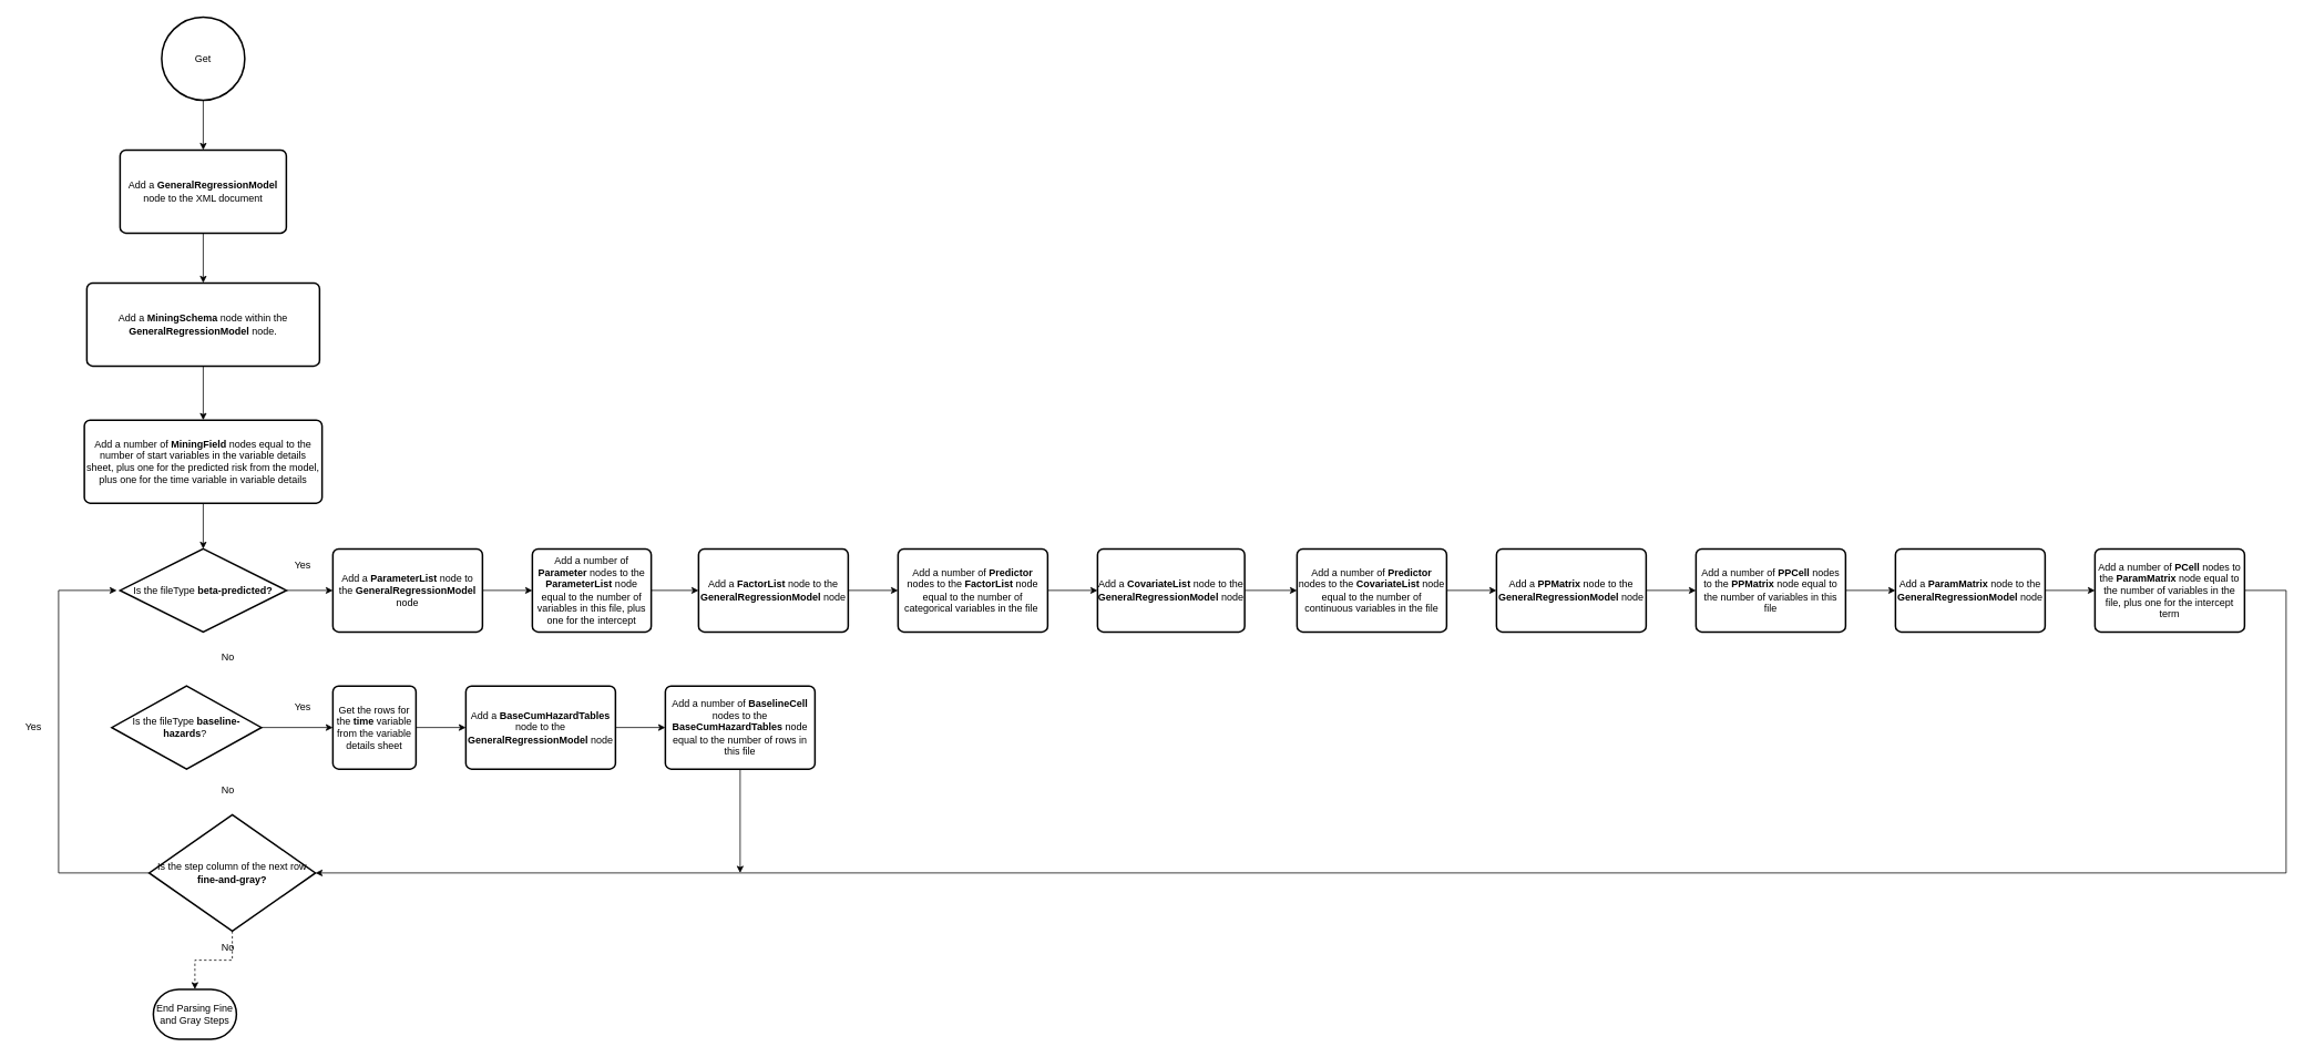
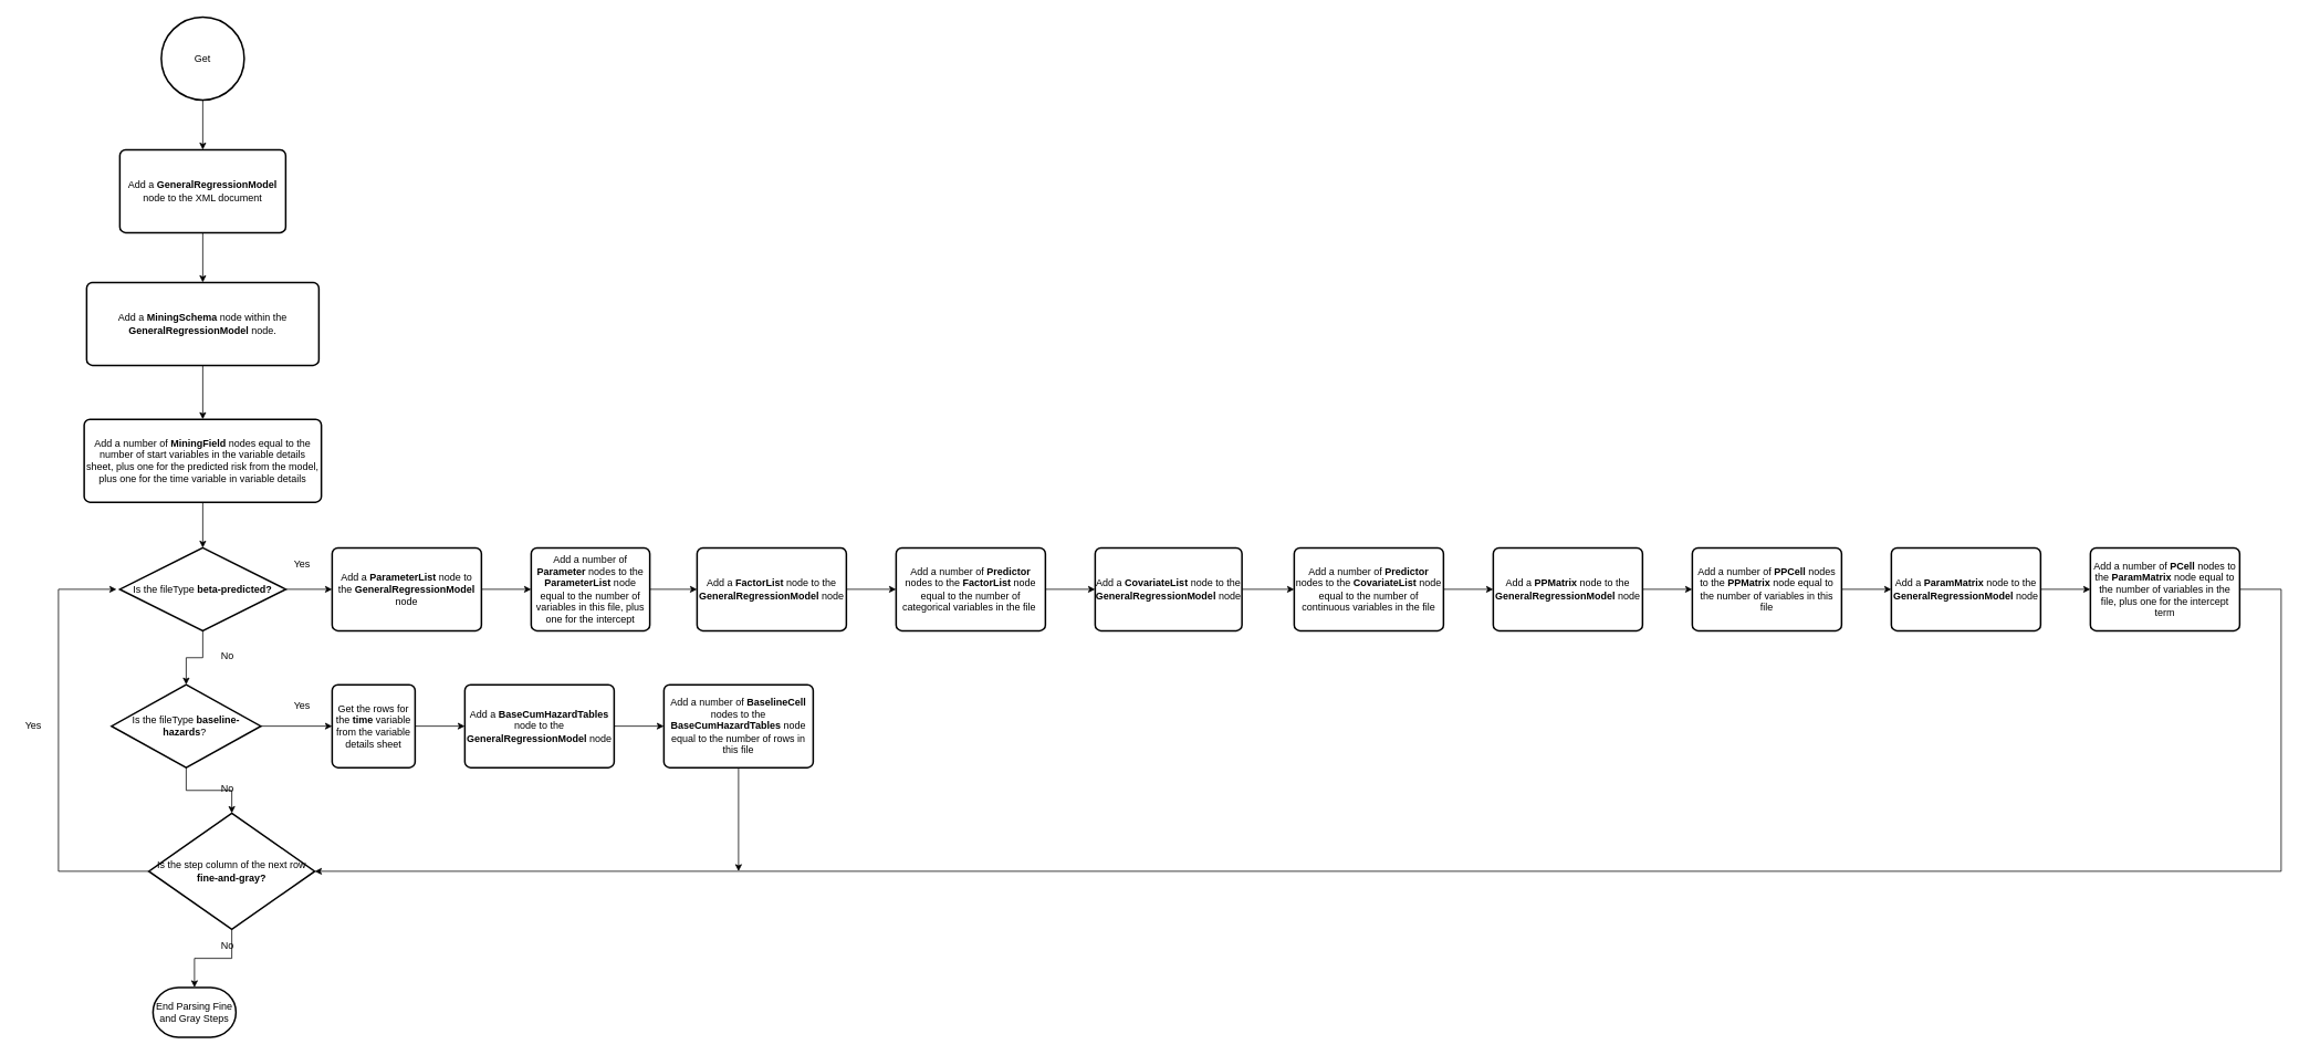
+ <mxCell id="6" value="" style="edgeStyle=orthogonalEdgeStyle;rounded=0;orthogonalLoop=1;jettySize=auto;html=1;" parent="1" source="8" target="31" edge="1"><mxGeometry relative="1" as="geometry" /></mxCell>
+ <mxCell id="29" value="" style="edgeStyle=orthogonalEdgeStyle;rounded=0;orthogonalLoop=1;jettySize=auto;html=1;" parent="1" source="31" target="40" edge="1"><mxGeometry relative="1" as="geometry" /></mxCell>
- <mxCell id="38" value="" style="edgeStyle=orthogonalEdgeStyle;rounded=0;orthogonalLoop=1;jettySize=auto;html=1;dashed=1;" parent="1" source="40" target="41" edge="1"><mxGeometry relative="1" as="geometry" /></mxCell>
+ <mxCell id="38" value="" style="edgeStyle=orthogonalEdgeStyle;rounded=0;orthogonalLoop=1;jettySize=auto;html=1;" parent="1" source="40" target="41" edge="1"><mxGeometry relative="1" as="geometry" /></mxCell>
